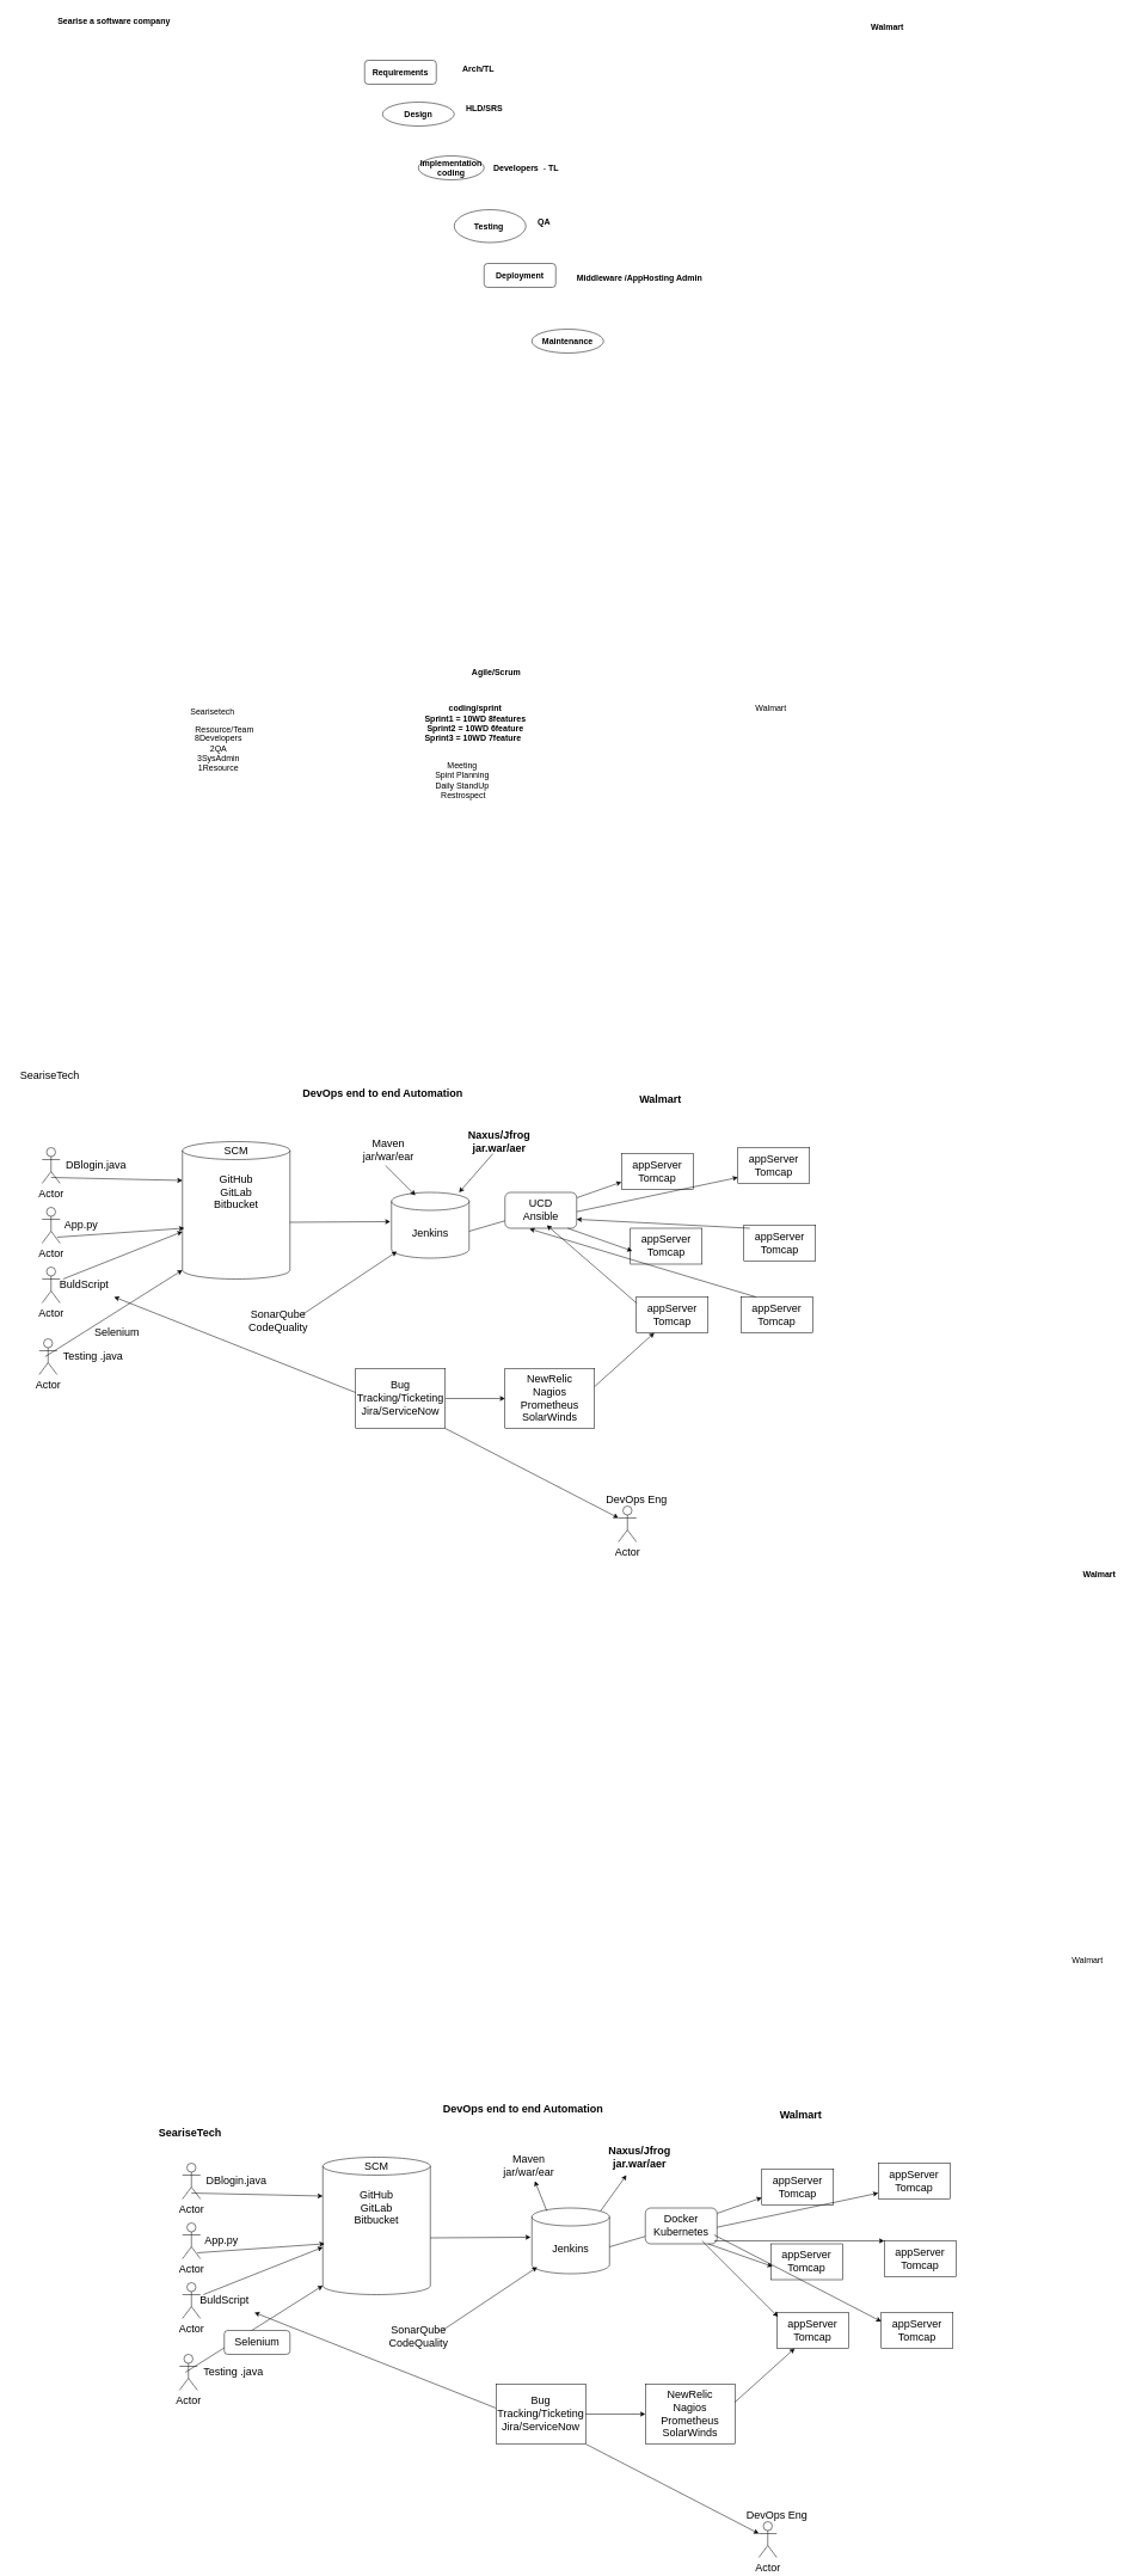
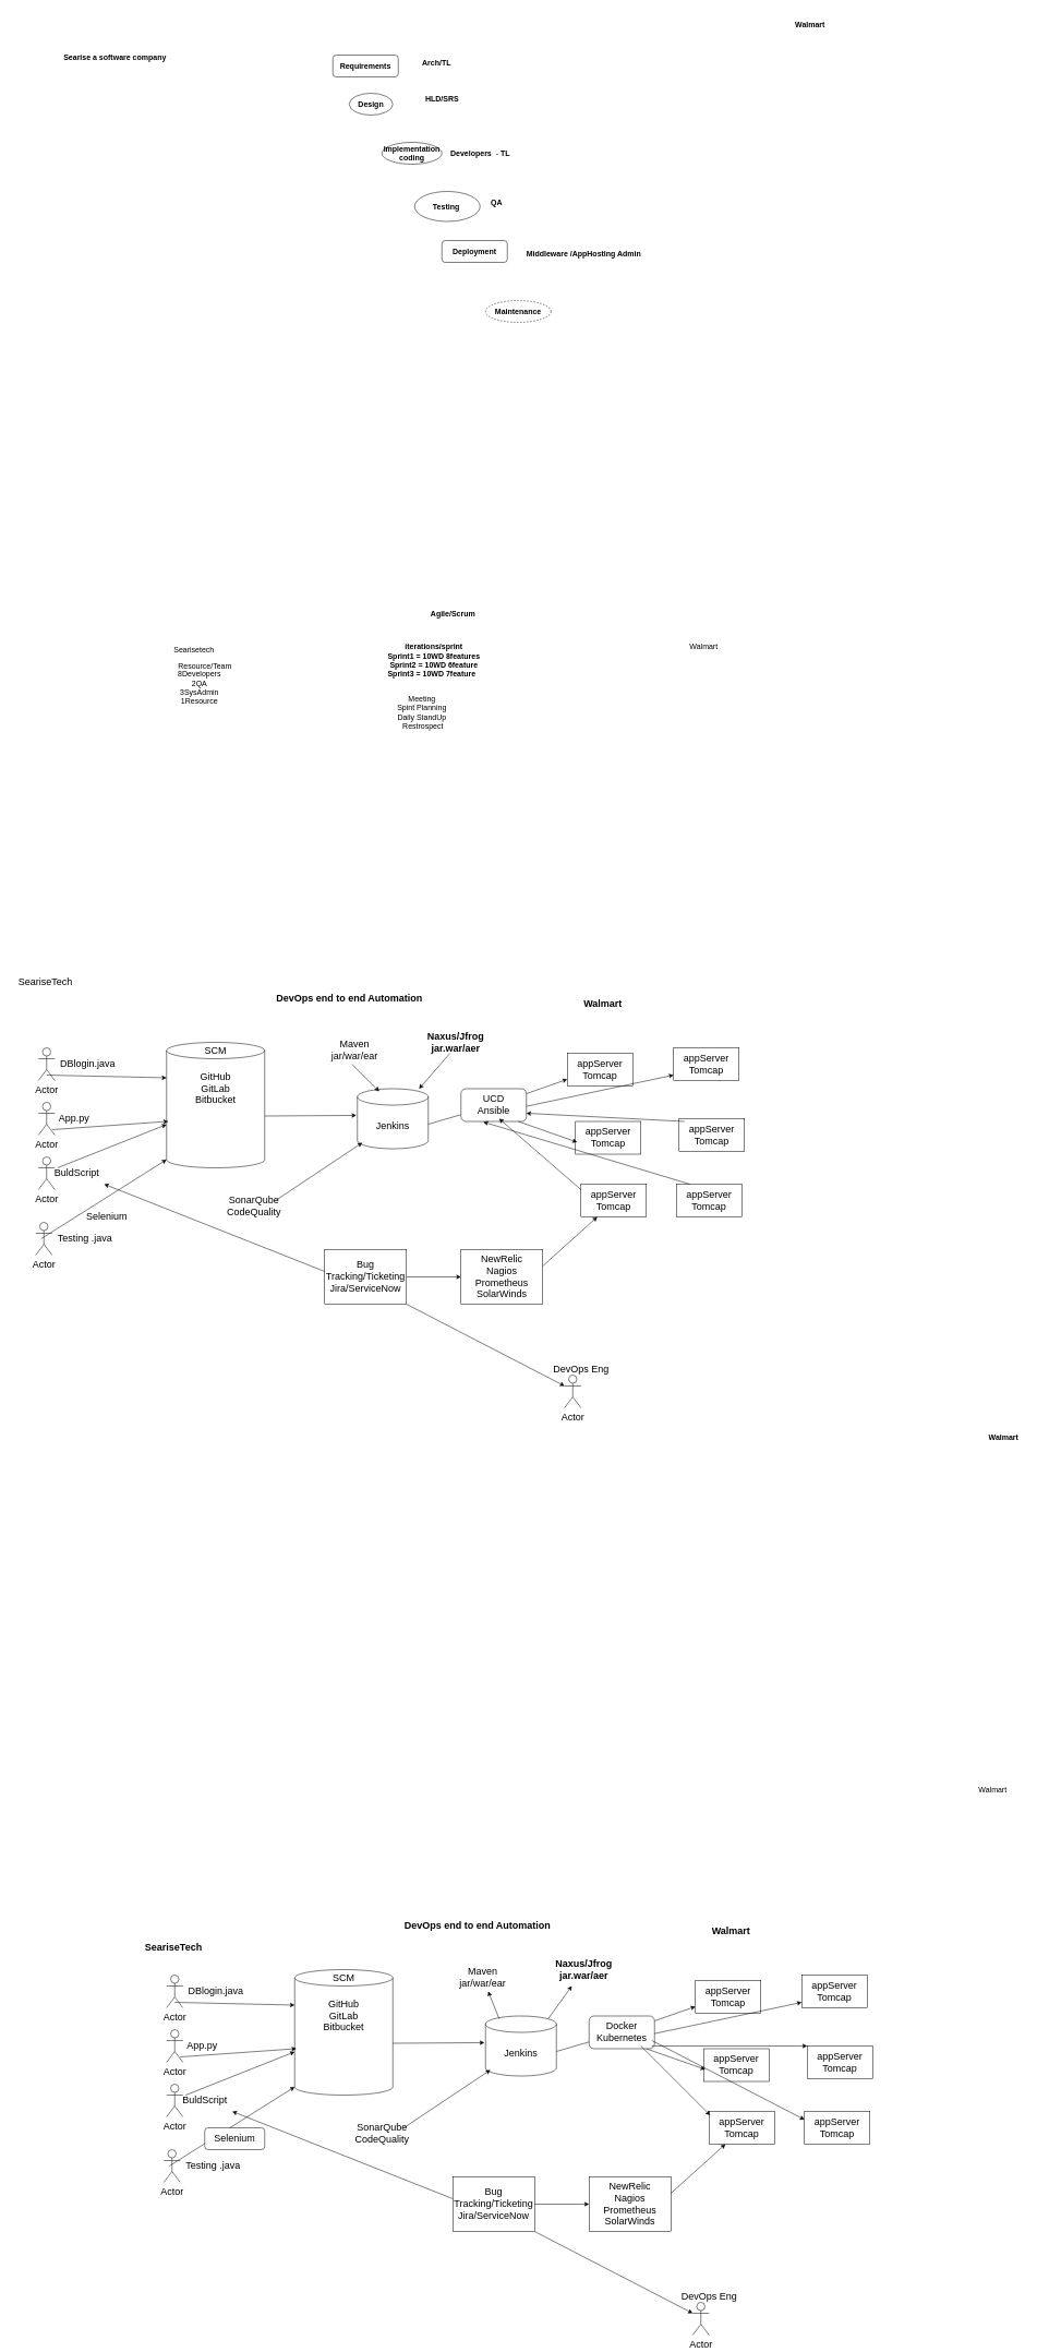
- <mxCell id="2" value="&lt;font style=&quot;font-size: 14px;&quot;&gt;&lt;b&gt;Searise a software company&lt;/b&gt;&lt;/font&gt;" style="text;html=1;align=center;verticalAlign=middle;resizable=0;points=[];autosize=1;strokeColor=none;fillColor=none;" vertex="1" parent="1"><mxGeometry x="85" y="20" width="210" height="30" as="geometry" /></mxCell>
+ <mxCell id="2" value="&lt;font style=&quot;font-size: 14px;&quot;&gt;&lt;b&gt;Searise a software company&lt;/b&gt;&lt;/font&gt;" style="text;html=1;align=center;verticalAlign=middle;resizable=0;points=[];autosize=1;strokeColor=none;fillColor=none;" vertex="1" parent="1"><mxGeometry x="105" y="90" width="210" height="30" as="geometry" /></mxCell>
- <mxCell id="6" value="&lt;b&gt;Design&lt;/b&gt;" style="ellipse;whiteSpace=wrap;html=1;fontSize=14;" vertex="1" parent="1"><mxGeometry x="640" y="170" width="120" height="40" as="geometry" /></mxCell>
+ <mxCell id="6" value="&lt;b&gt;Design&lt;/b&gt;" style="ellipse;whiteSpace=wrap;html=1;fontSize=14;" vertex="1" parent="1"><mxGeometry x="640" y="170" width="80" height="40" as="geometry" /></mxCell>
- <mxCell id="14" value="&lt;b&gt;Maintenance&lt;/b&gt;" style="ellipse;whiteSpace=wrap;html=1;fontSize=14;" vertex="1" parent="1"><mxGeometry x="890" y="550" width="120" height="40" as="geometry" /></mxCell>
+ <mxCell id="14" value="&lt;b&gt;Maintenance&lt;/b&gt;" style="ellipse;whiteSpace=wrap;html=1;fontSize=14;dashed=1;" vertex="1" parent="1"><mxGeometry x="890" y="550" width="120" height="40" as="geometry" /></mxCell>
- <mxCell id="19" value="&lt;b&gt;coding/sprint&lt;br&gt;Sprint1 = 10WD 8features&lt;br&gt;Sprint2 = 10WD 6feature&lt;br&gt;Sprint3 = 10WD 7feature&amp;nbsp;&amp;nbsp;&lt;/b&gt;" style="text;html=1;align=center;verticalAlign=middle;resizable=0;points=[];autosize=1;strokeColor=none;fillColor=none;fontSize=14;" vertex="1" parent="1"><mxGeometry x="700" y="1170" width="190" height="80" as="geometry" /></mxCell>
+ <mxCell id="19" value="&lt;b&gt;iterations/sprint&lt;br&gt;Sprint1 = 10WD 8features&lt;br&gt;Sprint2 = 10WD 6feature&lt;br&gt;Sprint3 = 10WD 7feature&amp;nbsp;&amp;nbsp;&lt;/b&gt;" style="text;html=1;align=center;verticalAlign=middle;resizable=0;points=[];autosize=1;strokeColor=none;fillColor=none;fontSize=14;" vertex="1" parent="1"><mxGeometry x="700" y="1170" width="190" height="80" as="geometry" /></mxCell>
